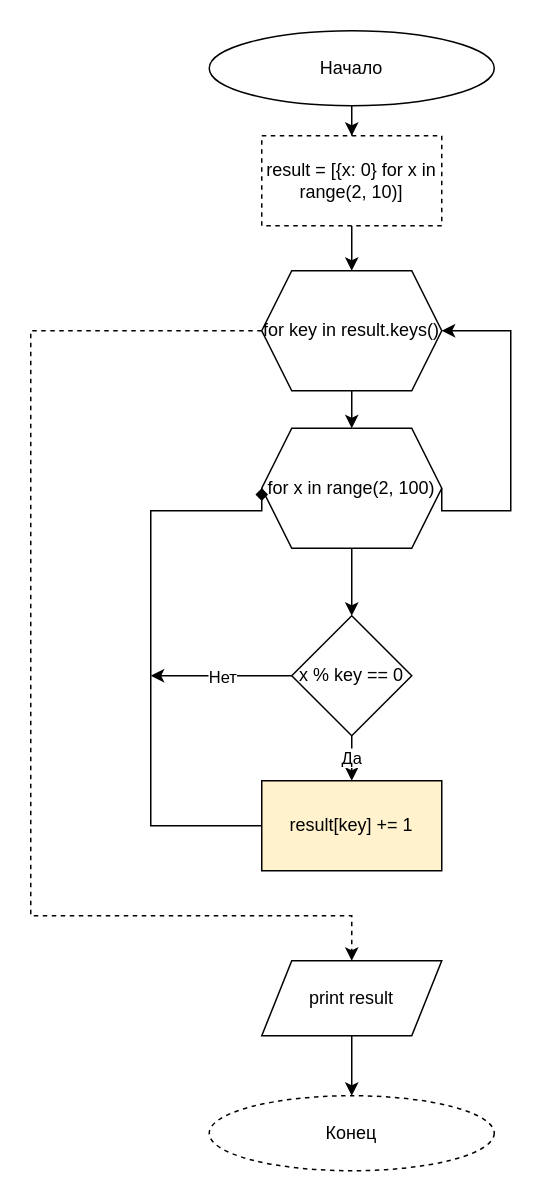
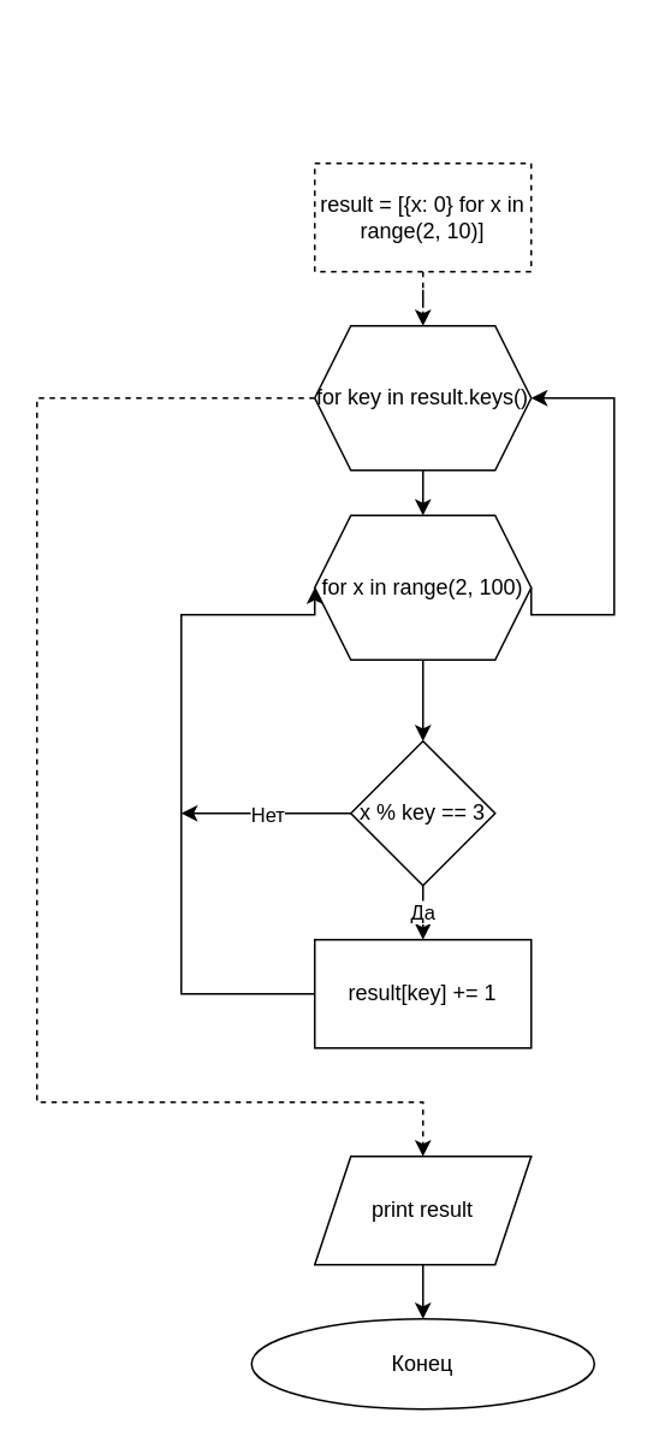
- <mxCell id="3" value="Начало" style="ellipse;whiteSpace=wrap;html=1;" vertex="1" parent="1"><mxGeometry x="139" y="20" width="190" height="50" as="geometry" /></mxCell>
- <mxCell id="2" value="" style="edgeStyle=orthogonalEdgeStyle;rounded=0;orthogonalLoop=1;jettySize=auto;html=1;" edge="1" parent="1" source="3" target="11"><mxGeometry relative="1" as="geometry" /></mxCell>
- <mxCell id="10" style="edgeStyle=orthogonalEdgeStyle;rounded=0;orthogonalLoop=1;jettySize=auto;html=1;entryX=0.5;entryY=0;entryDx=0;entryDy=0;" edge="1" parent="1" source="11" target="6"><mxGeometry relative="1" as="geometry" /></mxCell>
+ <mxCell id="10" style="edgeStyle=orthogonalEdgeStyle;rounded=0;orthogonalLoop=1;jettySize=auto;html=1;entryX=0.5;entryY=0;entryDx=0;entryDy=0;dashed=1;" edge="1" parent="1" source="11" target="6"><mxGeometry relative="1" as="geometry" /></mxCell>
- <mxCell id="15" style="edgeStyle=orthogonalEdgeStyle;rounded=0;orthogonalLoop=1;jettySize=auto;html=1;entryX=0;entryY=0.5;entryDx=0;entryDy=0;endArrow=diamond;" edge="1" parent="1" source="16" target="9"><mxGeometry relative="1" as="geometry"><Array as="points"><mxPoint x="100" y="550" /><mxPoint x="100" y="340" /></Array></mxGeometry></mxCell>
+ <mxCell id="15" style="edgeStyle=orthogonalEdgeStyle;rounded=0;orthogonalLoop=1;jettySize=auto;html=1;entryX=0;entryY=0.5;entryDx=0;entryDy=0;" edge="1" parent="1" source="16" target="9"><mxGeometry relative="1" as="geometry"><Array as="points"><mxPoint x="100" y="550" /><mxPoint x="100" y="340" /></Array></mxGeometry></mxCell>
- <mxCell id="14" value="x % key == 0" style="rhombus;whiteSpace=wrap;html=1;" vertex="1" parent="1"><mxGeometry x="194" y="410" width="80" height="80" as="geometry" /></mxCell>
+ <mxCell id="14" value="x % key == 3" style="rhombus;whiteSpace=wrap;html=1;" vertex="1" parent="1"><mxGeometry x="194" y="410" width="80" height="80" as="geometry" /></mxCell>
- <mxCell id="16" value="result[key] += 1" style="whiteSpace=wrap;html=1;fillColor=#fff2cc;" vertex="1" parent="1"><mxGeometry x="174" y="520" width="120" height="60" as="geometry" /></mxCell>
+ <mxCell id="16" value="result[key] += 1" style="whiteSpace=wrap;html=1;" vertex="1" parent="1"><mxGeometry x="174" y="520" width="120" height="60" as="geometry" /></mxCell>
- <mxCell id="18" value="print result" style="shape=parallelogram;perimeter=parallelogramPerimeter;whiteSpace=wrap;html=1;fixedSize=1;" vertex="1" parent="1"><mxGeometry x="174" y="640" width="120" height="50" as="geometry" /></mxCell>
+ <mxCell id="18" value="print result" style="shape=parallelogram;perimeter=parallelogramPerimeter;whiteSpace=wrap;html=1;fixedSize=1;" vertex="1" parent="1"><mxGeometry x="174" y="640" width="120" height="60" as="geometry" /></mxCell>
- <mxCell id="19" value="Конец" style="ellipse;whiteSpace=wrap;html=1;dashed=1;" vertex="1" parent="1"><mxGeometry x="139" y="730" width="190" height="50" as="geometry" /></mxCell>
+ <mxCell id="19" value="Конец" style="ellipse;whiteSpace=wrap;html=1;" vertex="1" parent="1"><mxGeometry x="139" y="730" width="190" height="50" as="geometry" /></mxCell>
